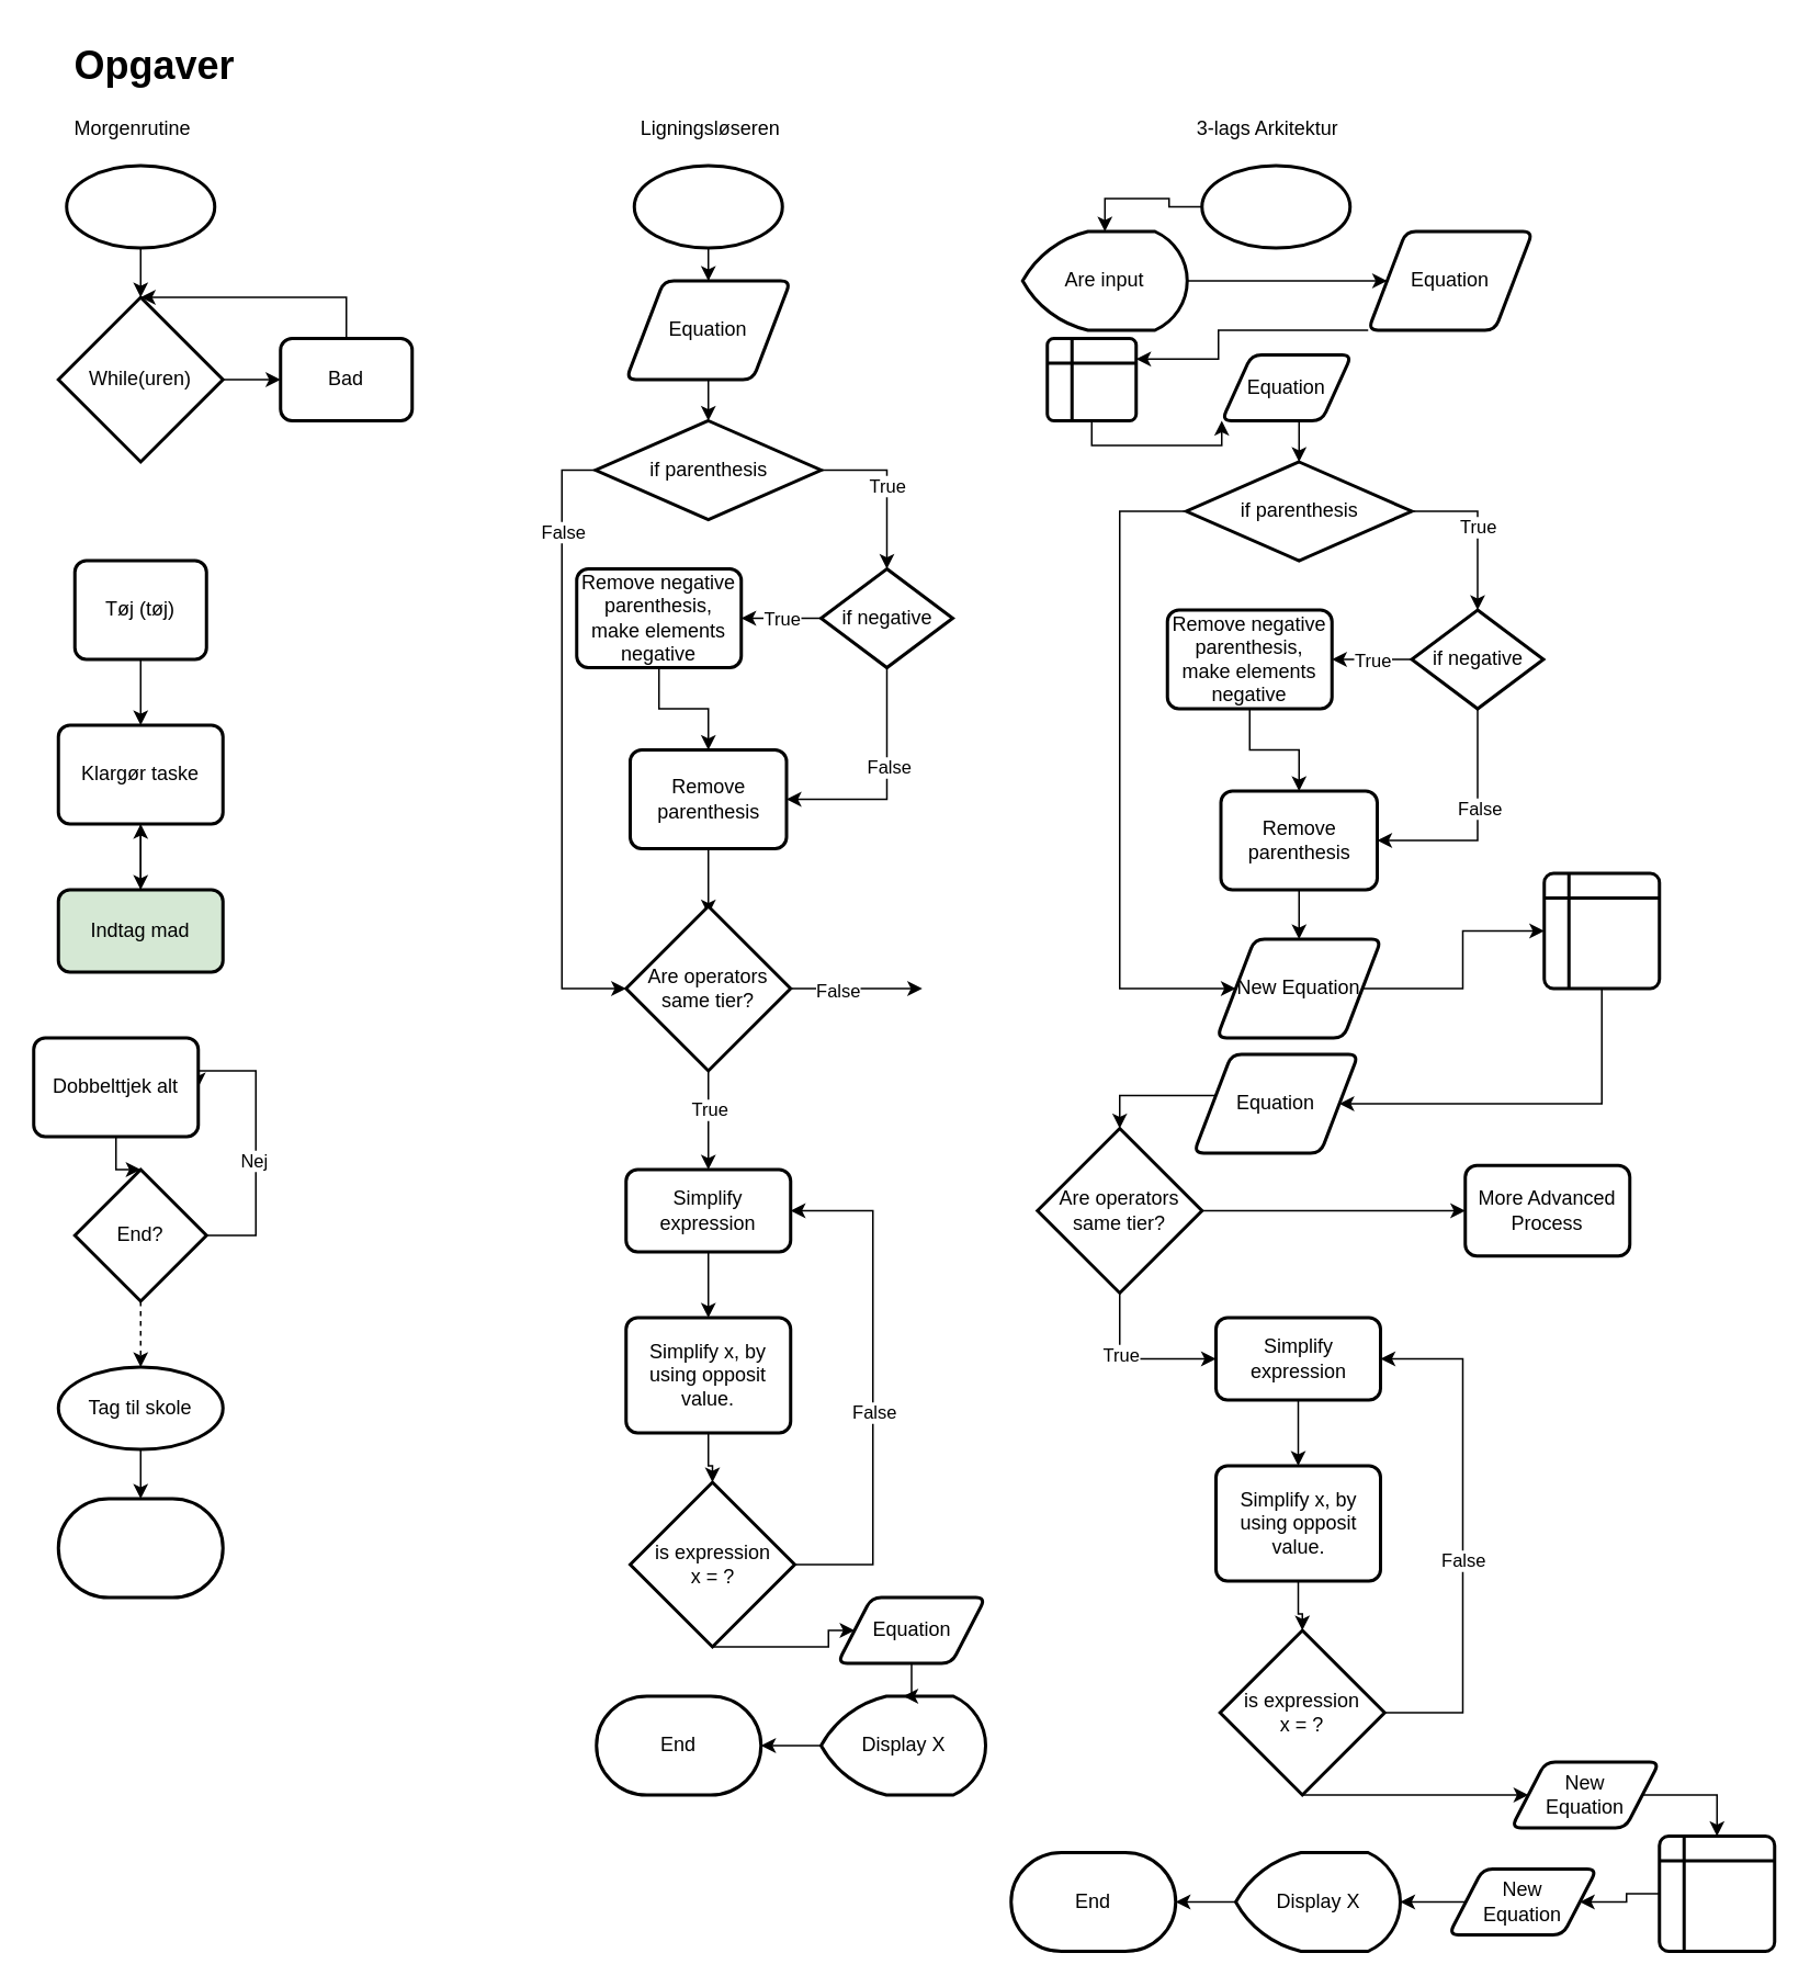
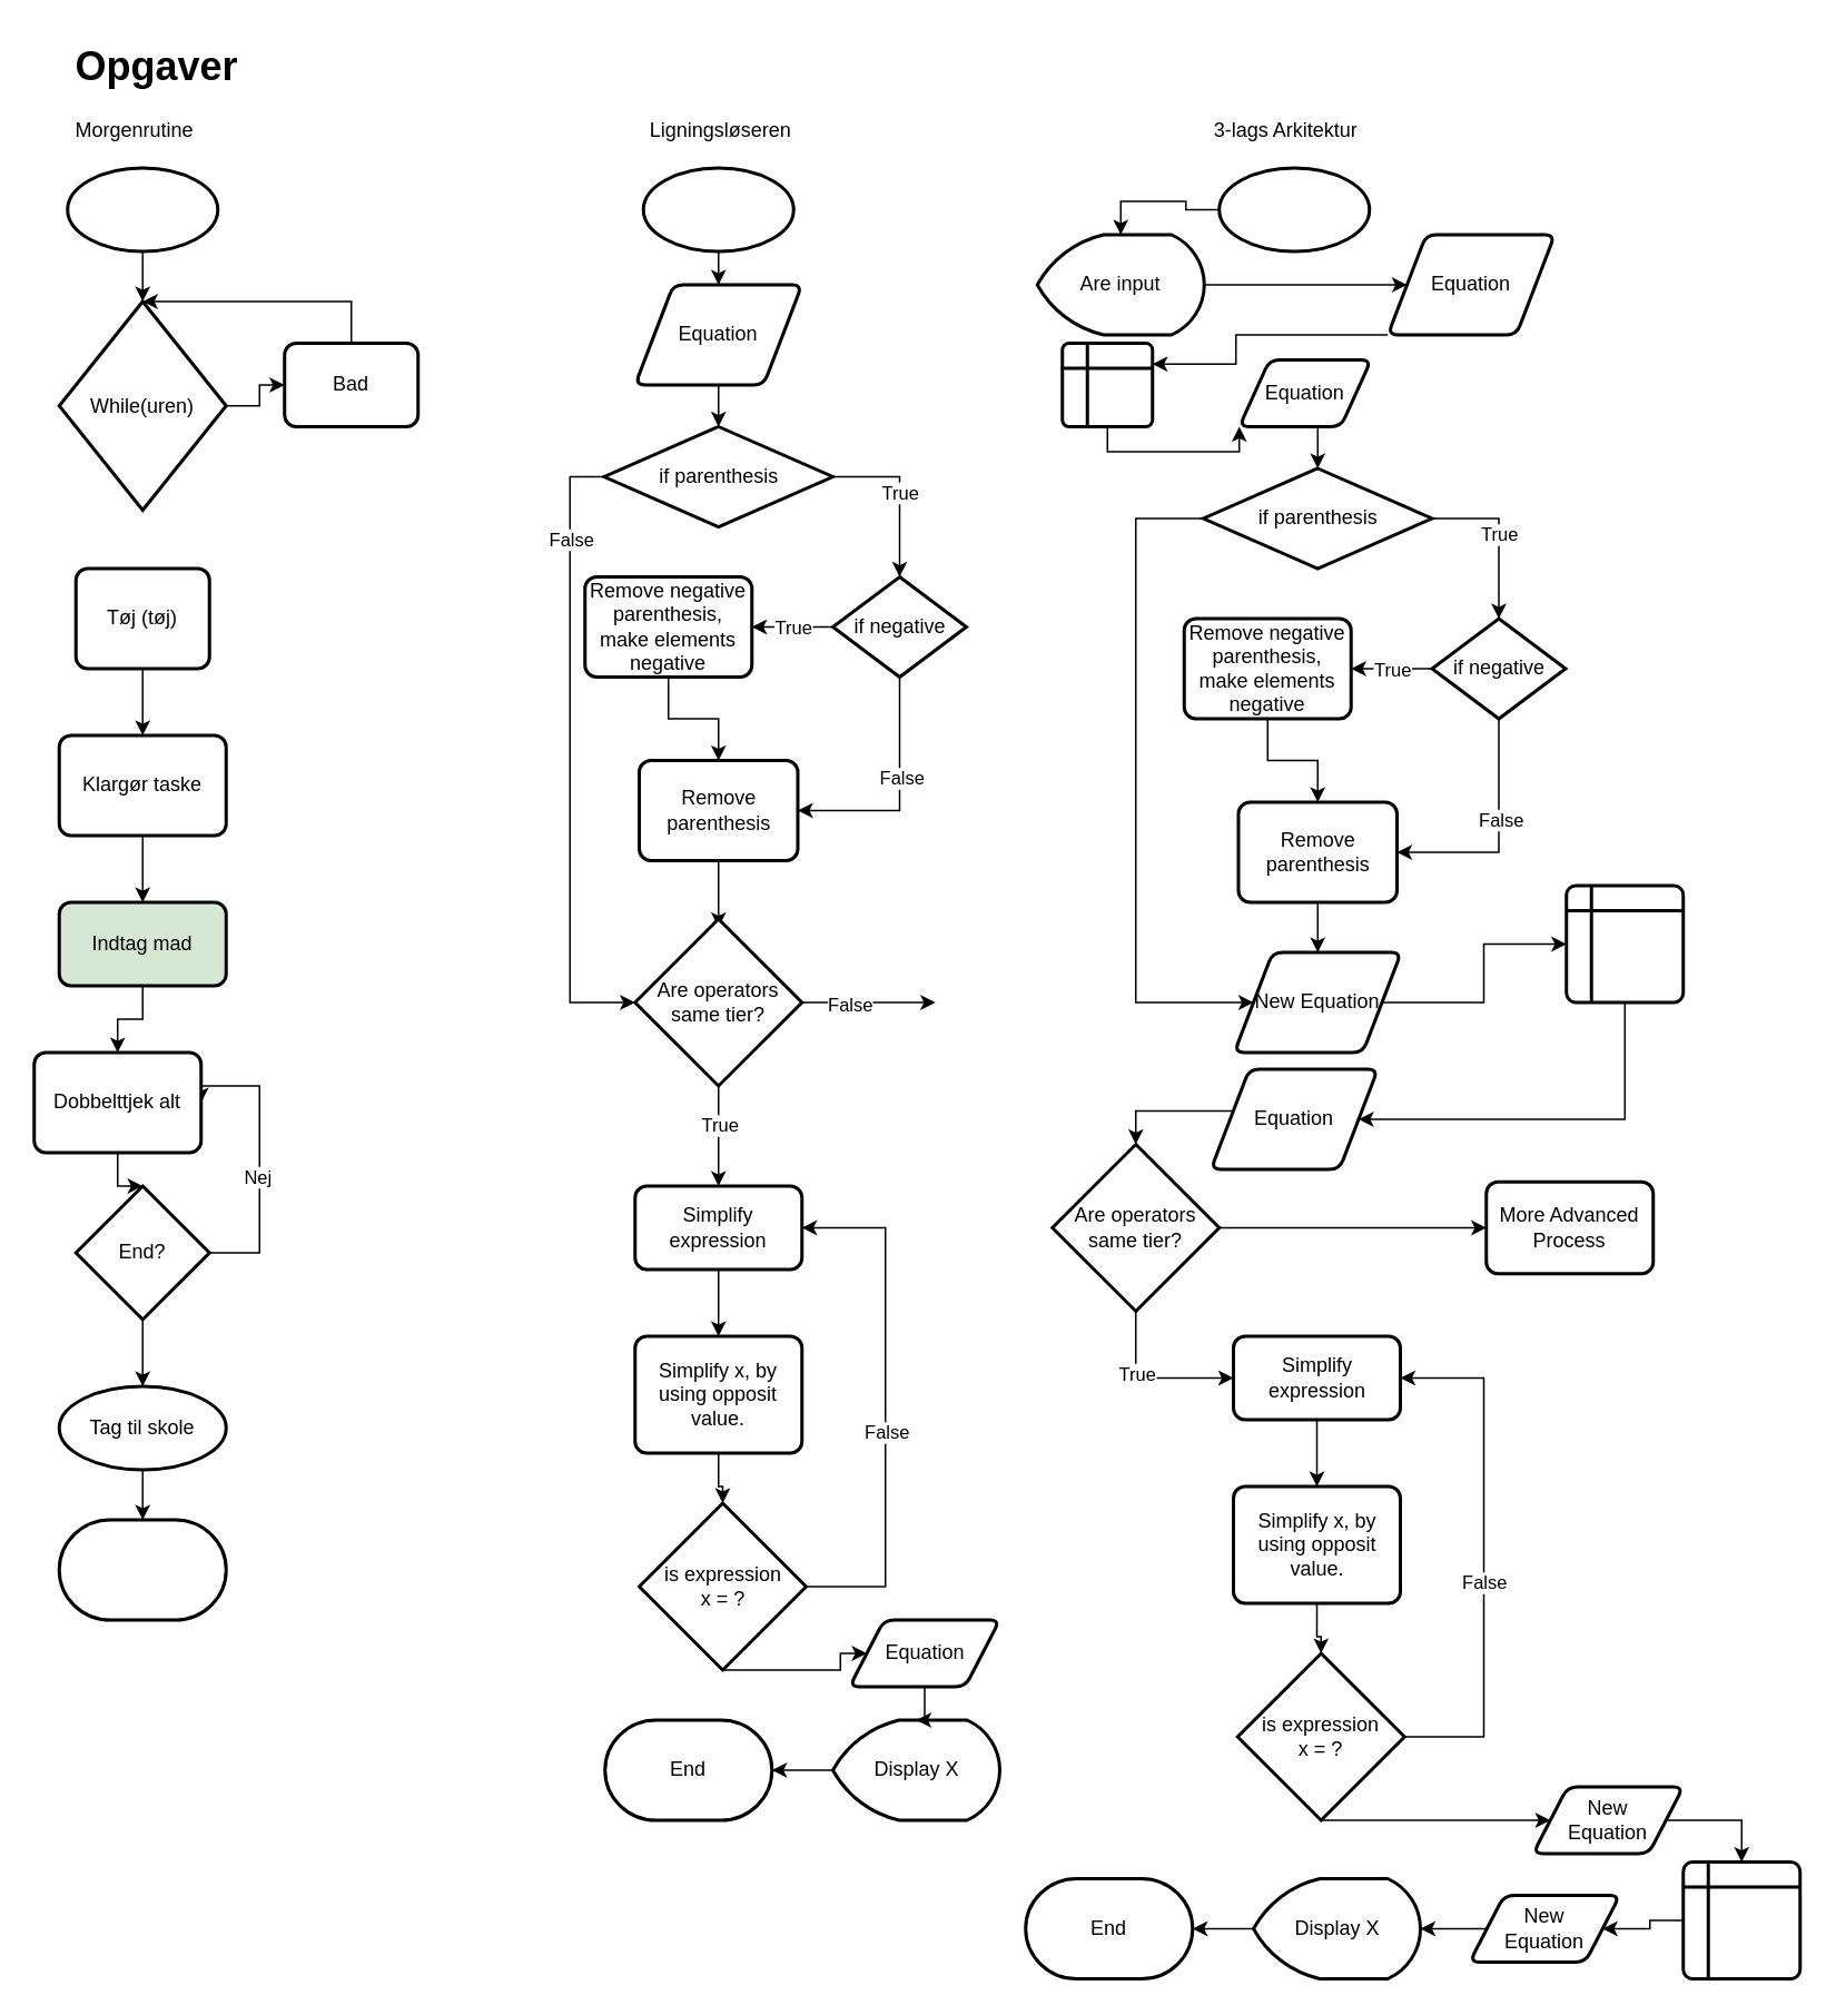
- <mxCell id="14" value="While(uren)" style="strokeWidth=2;html=1;shape=mxgraph.flowchart.decision;whiteSpace=wrap;" vertex="1" parent="1"><mxGeometry x="35" y="180" width="100" height="100" as="geometry" /></mxCell>
+ <mxCell id="14" value="While(uren)" style="strokeWidth=2;html=1;shape=mxgraph.flowchart.decision;whiteSpace=wrap;" vertex="1" parent="1"><mxGeometry x="35" y="180" width="100" height="125" as="geometry" /></mxCell>
- <mxCell id="17" style="edgeStyle=orthogonalEdgeStyle;rounded=0;orthogonalLoop=1;jettySize=auto;html=1;" edge="1" parent="1" source="18" target="16"><mxGeometry relative="1" as="geometry" /></mxCell>
+ <mxCell id="17" style="edgeStyle=orthogonalEdgeStyle;rounded=0;orthogonalLoop=1;jettySize=auto;html=1;" edge="1" parent="1" source="18" target="26"><mxGeometry relative="1" as="geometry" /></mxCell>
- <mxCell id="21" style="edgeStyle=orthogonalEdgeStyle;rounded=0;orthogonalLoop=1;jettySize=auto;html=1;entryX=0.5;entryY=0;entryDx=0;entryDy=0;dashed=1;" edge="1" parent="1" source="24" target="20"><mxGeometry relative="1" as="geometry" /></mxCell>
+ <mxCell id="21" style="edgeStyle=orthogonalEdgeStyle;rounded=0;orthogonalLoop=1;jettySize=auto;html=1;entryX=0.5;entryY=0;entryDx=0;entryDy=0;" edge="1" parent="1" source="24" target="20"><mxGeometry relative="1" as="geometry" /></mxCell>
